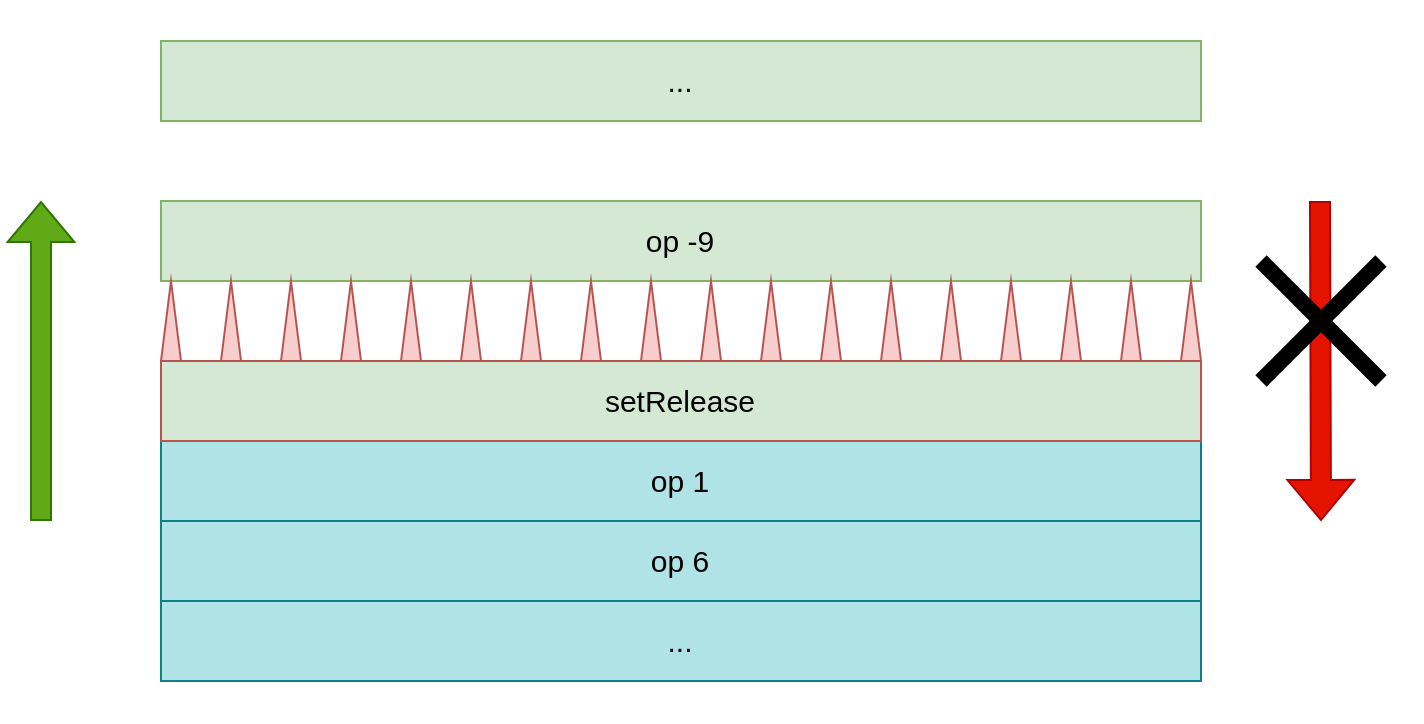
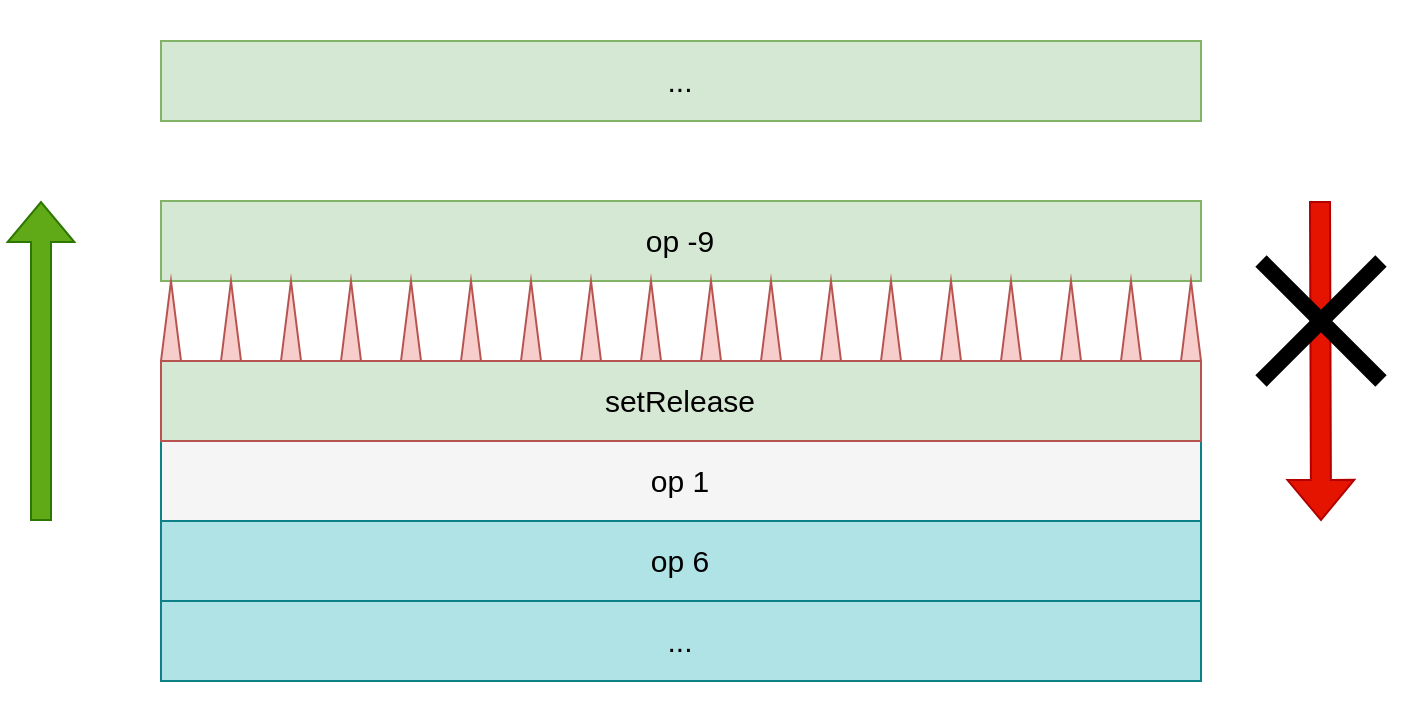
- <mxCell id="3" value="op 1" style="rounded=0;whiteSpace=wrap;html=1;fillColor=#b0e3e6;strokeColor=#0e8088;fontSize=15;" parent="1" vertex="1"><mxGeometry x="80" y="220" width="520" height="40" as="geometry" /></mxCell>
+ <mxCell id="3" value="op 1" style="rounded=0;whiteSpace=wrap;html=1;fillColor=#f5f5f5;strokeColor=#0e8088;fontSize=15;" parent="1" vertex="1"><mxGeometry x="80" y="220" width="520" height="40" as="geometry" /></mxCell>
